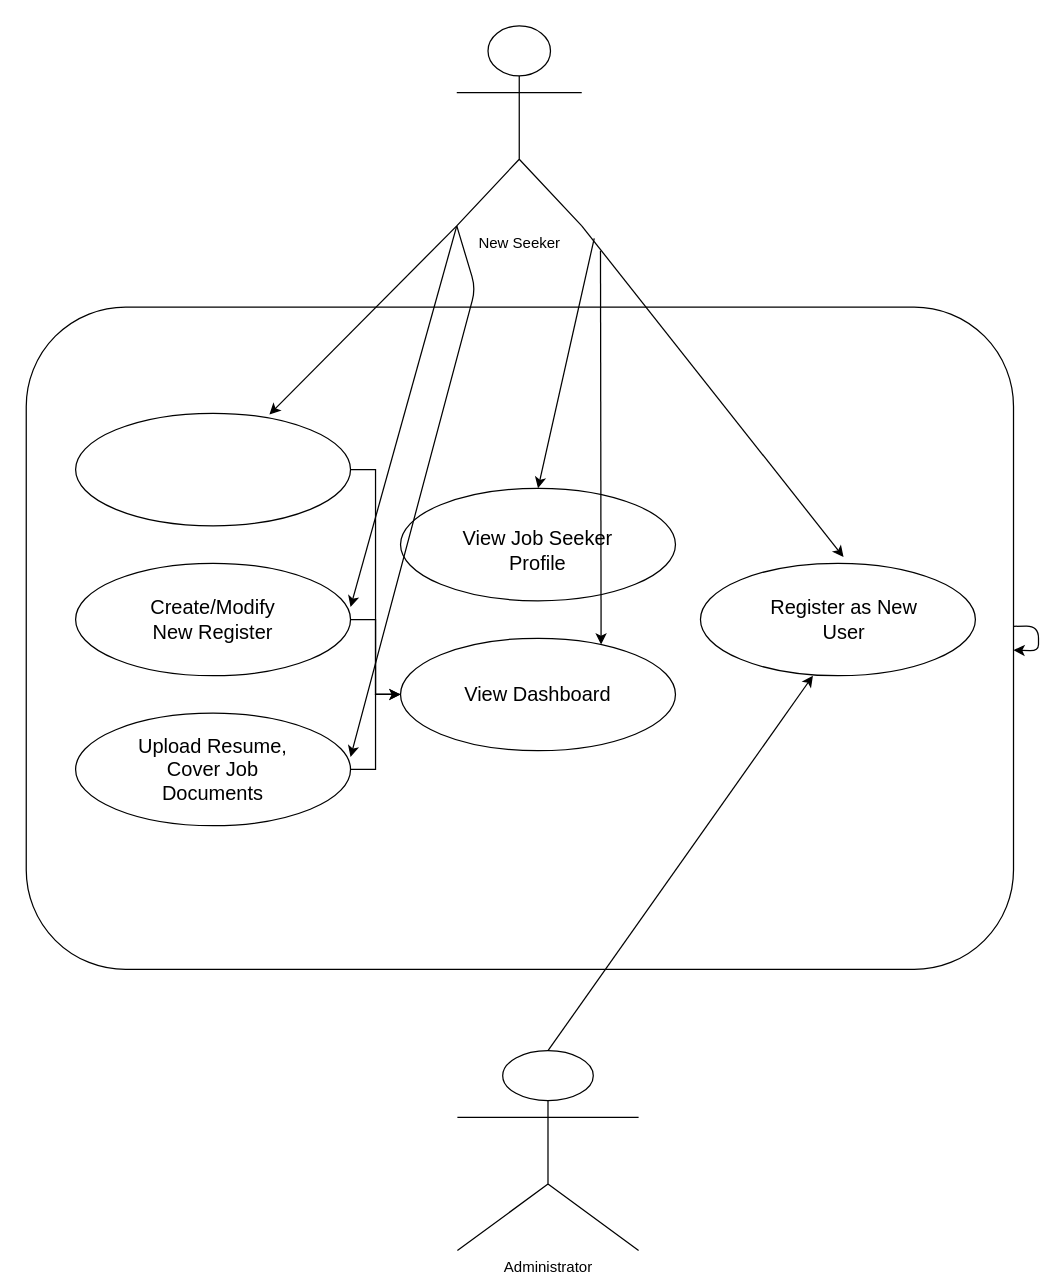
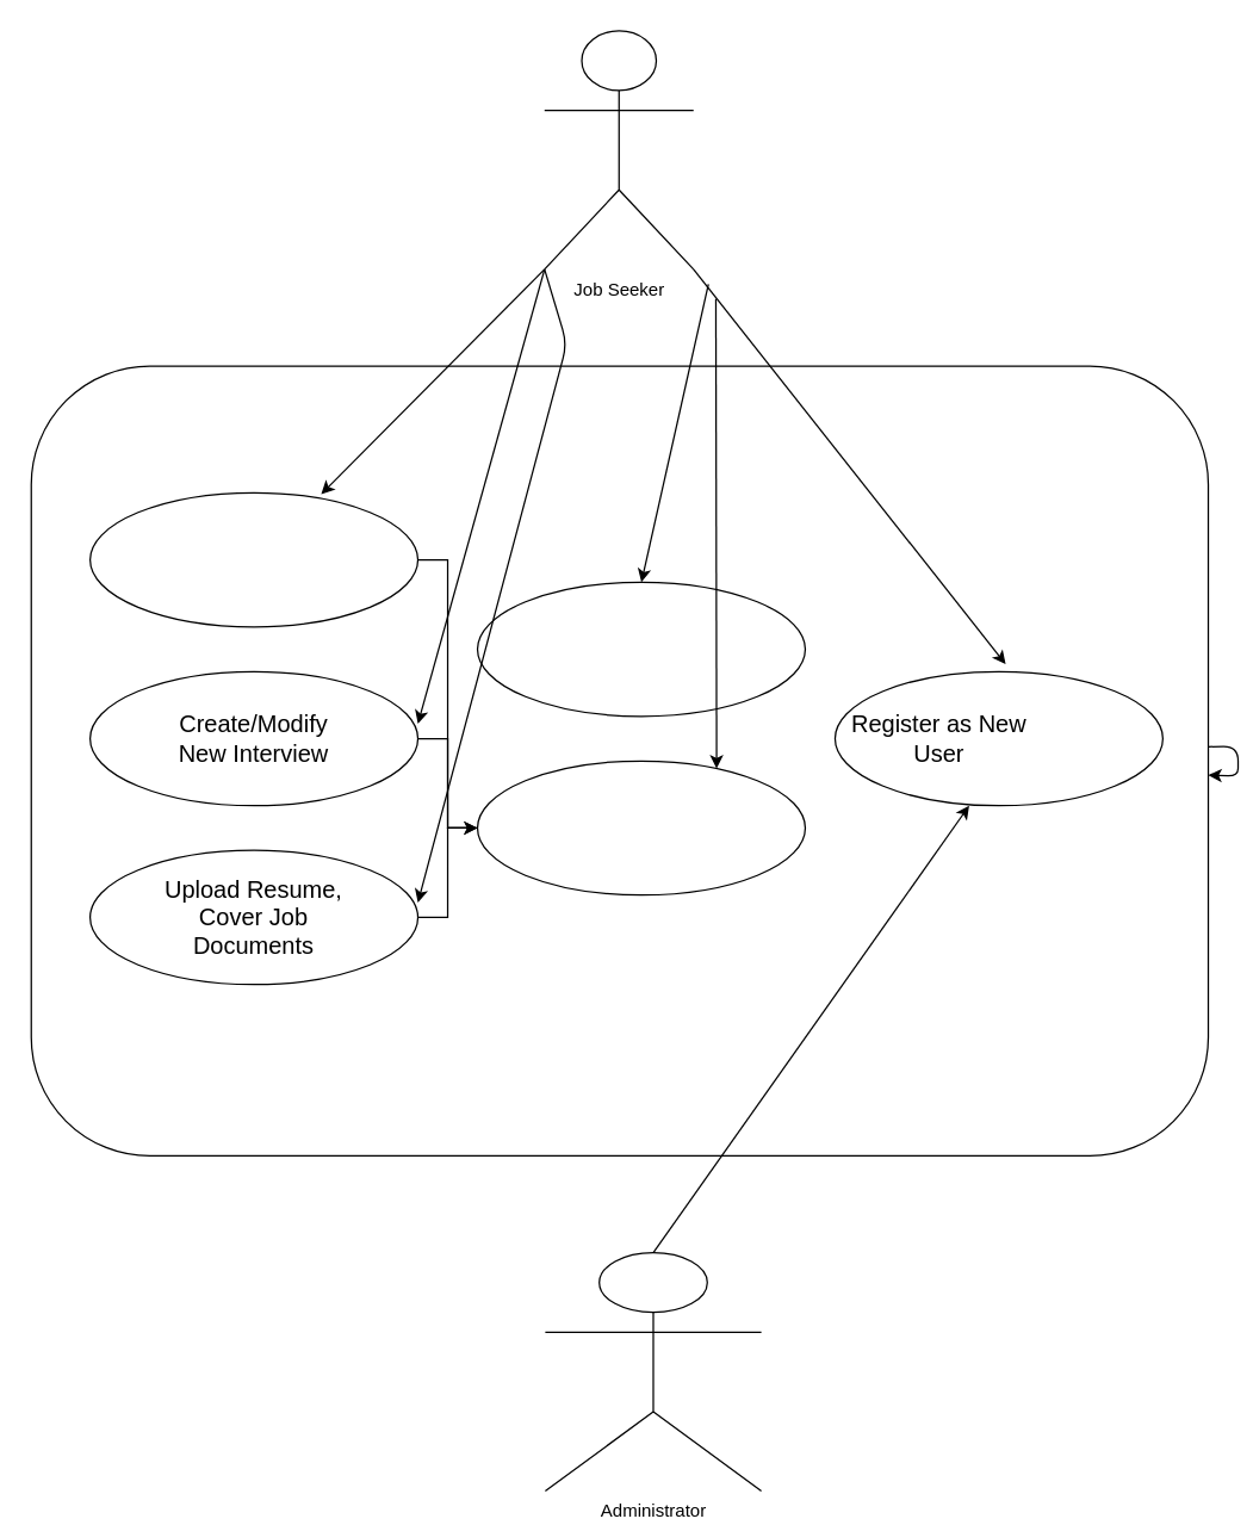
- <mxCell id="3" value="New Seeker" style="shape=umlActor;verticalLabelPosition=bottom;verticalAlign=top;html=1;outlineConnect=0;" vertex="1" parent="1"><mxGeometry x="365" y="20" width="100" height="160" as="geometry" /></mxCell>
+ <mxCell id="3" value="Job Seeker" style="shape=umlActor;verticalLabelPosition=bottom;verticalAlign=top;html=1;outlineConnect=0;" vertex="1" parent="1"><mxGeometry x="365" y="20" width="100" height="160" as="geometry" /></mxCell>
- <mxCell id="16" value="&lt;font style=&quot;font-size: 16px&quot;&gt;View Job Seeker Profile&lt;br&gt;&lt;/font&gt;" style="text;html=1;strokeColor=none;fillColor=none;align=center;verticalAlign=middle;whiteSpace=wrap;rounded=0;" vertex="1" parent="1"><mxGeometry x="365" y="430" width="130" height="20" as="geometry" /></mxCell>
- <mxCell id="12" value="&lt;font style=&quot;font-size: 16px&quot;&gt;Create/Modify New Register&lt;/font&gt;" style="text;html=1;strokeColor=none;fillColor=none;align=center;verticalAlign=middle;whiteSpace=wrap;rounded=0;" vertex="1" parent="1"><mxGeometry x="105" y="485" width="130" height="20" as="geometry" /></mxCell>
+ <mxCell id="12" value="&lt;font style=&quot;font-size: 16px&quot;&gt;Create/Modify New Interview&lt;/font&gt;" style="text;html=1;strokeColor=none;fillColor=none;align=center;verticalAlign=middle;whiteSpace=wrap;rounded=0;" vertex="1" parent="1"><mxGeometry x="105" y="485" width="130" height="20" as="geometry" /></mxCell>
- <mxCell id="18" value="&lt;font style=&quot;font-size: 16px&quot;&gt;Register as New User&lt;/font&gt;" style="text;html=1;strokeColor=none;fillColor=none;align=center;verticalAlign=middle;whiteSpace=wrap;rounded=0;" vertex="1" parent="1"><mxGeometry x="610" y="485" width="130" height="20" as="geometry" /></mxCell>
+ <mxCell id="18" value="&lt;font style=&quot;font-size: 16px&quot;&gt;Register as New User&lt;/font&gt;" style="text;html=1;strokeColor=none;fillColor=none;align=center;verticalAlign=middle;whiteSpace=wrap;rounded=0;" vertex="1" parent="1"><mxGeometry x="565" y="485" width="130" height="20" as="geometry" /></mxCell>
- <mxCell id="14" value="&lt;font style=&quot;font-size: 16px&quot;&gt;View Dashboard&lt;br&gt;&lt;/font&gt;" style="text;html=1;strokeColor=none;fillColor=none;align=center;verticalAlign=middle;whiteSpace=wrap;rounded=0;" vertex="1" parent="1"><mxGeometry x="365" y="545" width="130" height="20" as="geometry" /></mxCell>
